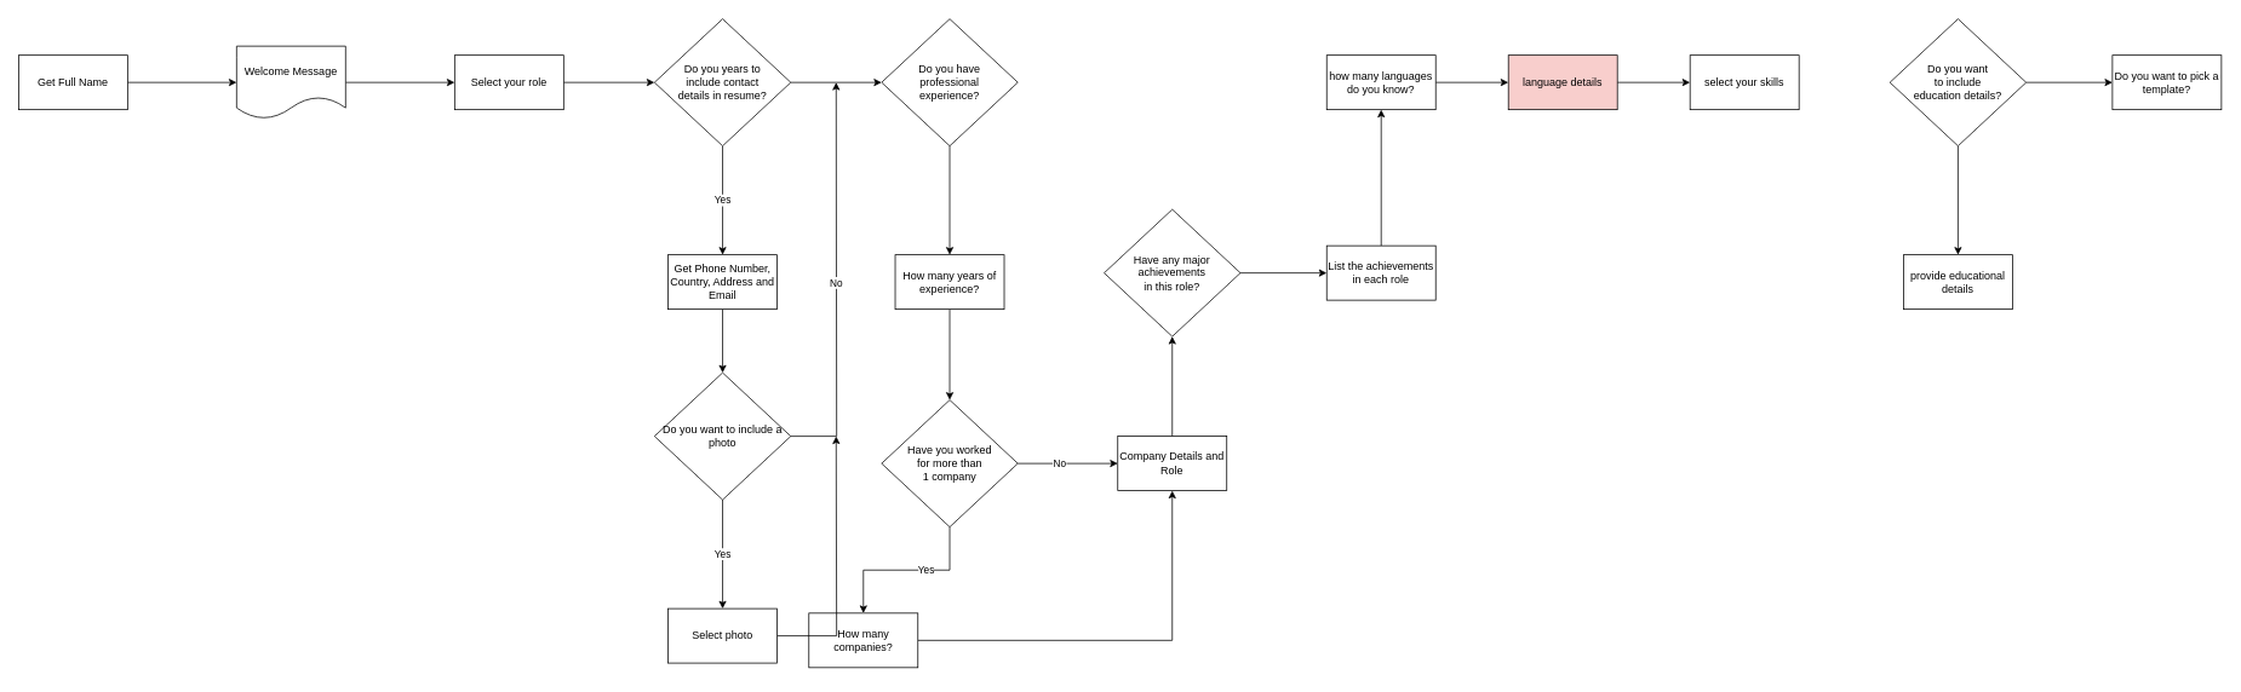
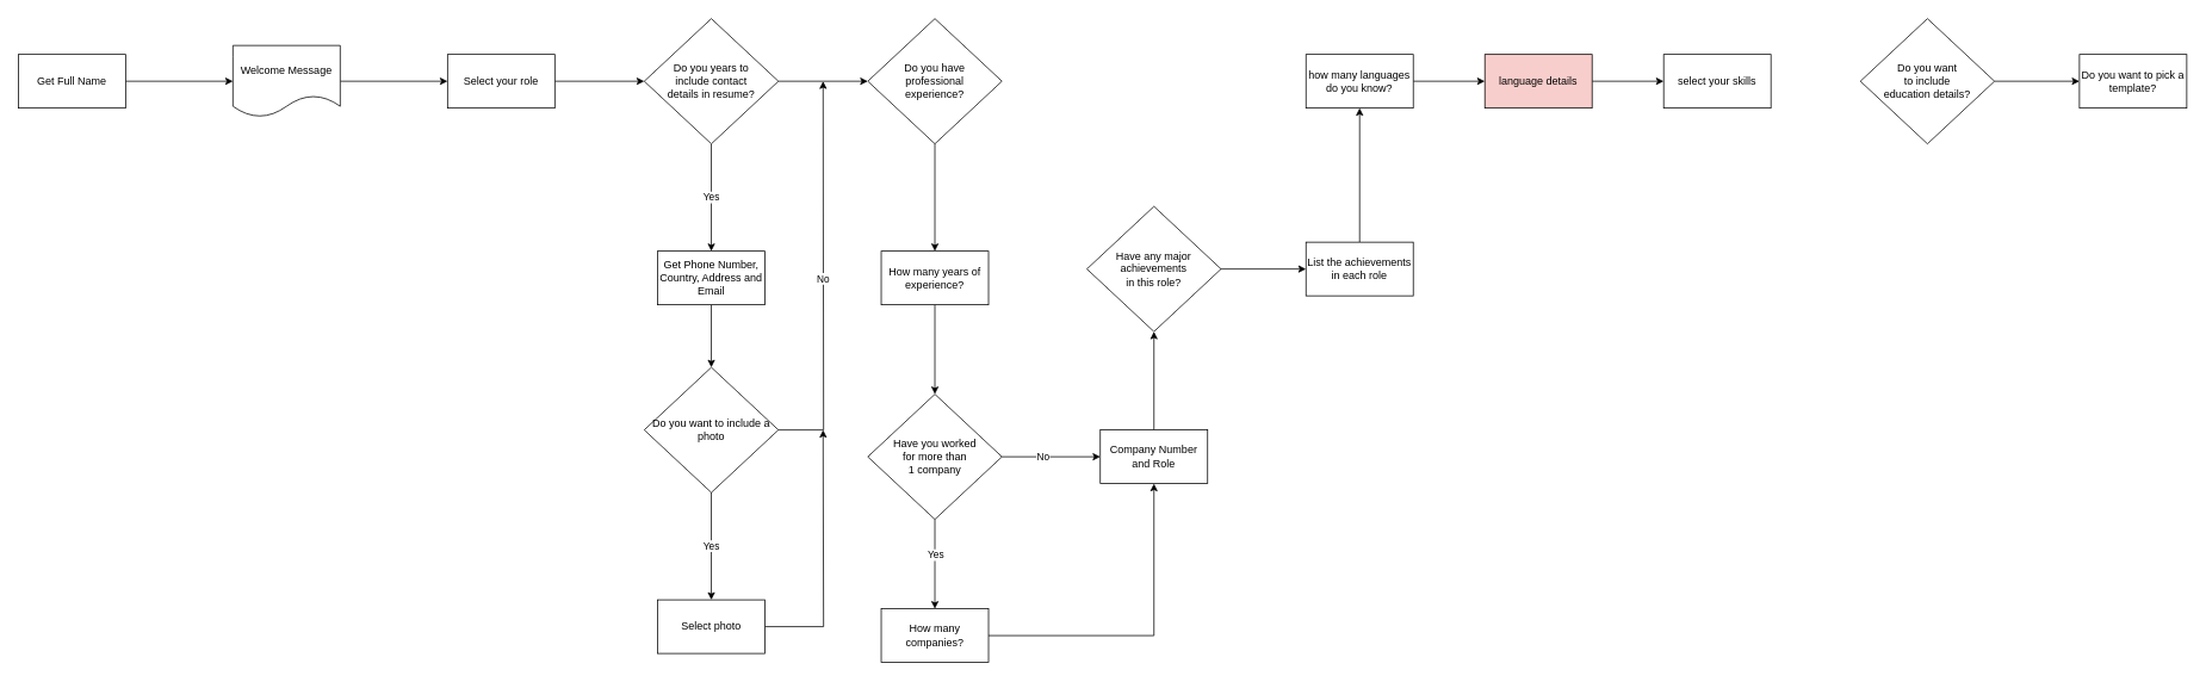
- <mxCell id="35" value="" style="edgeStyle=orthogonalEdgeStyle;rounded=0;orthogonalLoop=1;jettySize=auto;html=1;" edge="1" parent="1" source="37" target="38"><mxGeometry relative="1" as="geometry" /></mxCell>
- <mxCell id="38" value="provide educational details" style="whiteSpace=wrap;html=1;rounded=0;" vertex="1" parent="1"><mxGeometry x="2095" y="280" width="120" height="60" as="geometry" /></mxCell>
- <mxCell id="25" value="Company Details and Role" style="whiteSpace=wrap;html=1;rounded=0;" vertex="1" parent="1"><mxGeometry x="1230" y="480" width="120" height="60" as="geometry" /></mxCell>
+ <mxCell id="25" value="Company Number and Role" style="whiteSpace=wrap;html=1;rounded=0;" vertex="1" parent="1"><mxGeometry x="1230" y="480" width="120" height="60" as="geometry" /></mxCell>
- <mxCell id="23" value="How many companies?" style="whiteSpace=wrap;html=1;rounded=0;" vertex="1" parent="1"><mxGeometry x="890" y="675" width="120" height="60" as="geometry" /></mxCell>
+ <mxCell id="23" value="How many companies?" style="whiteSpace=wrap;html=1;rounded=0;" vertex="1" parent="1"><mxGeometry x="985" y="680" width="120" height="60" as="geometry" /></mxCell>
